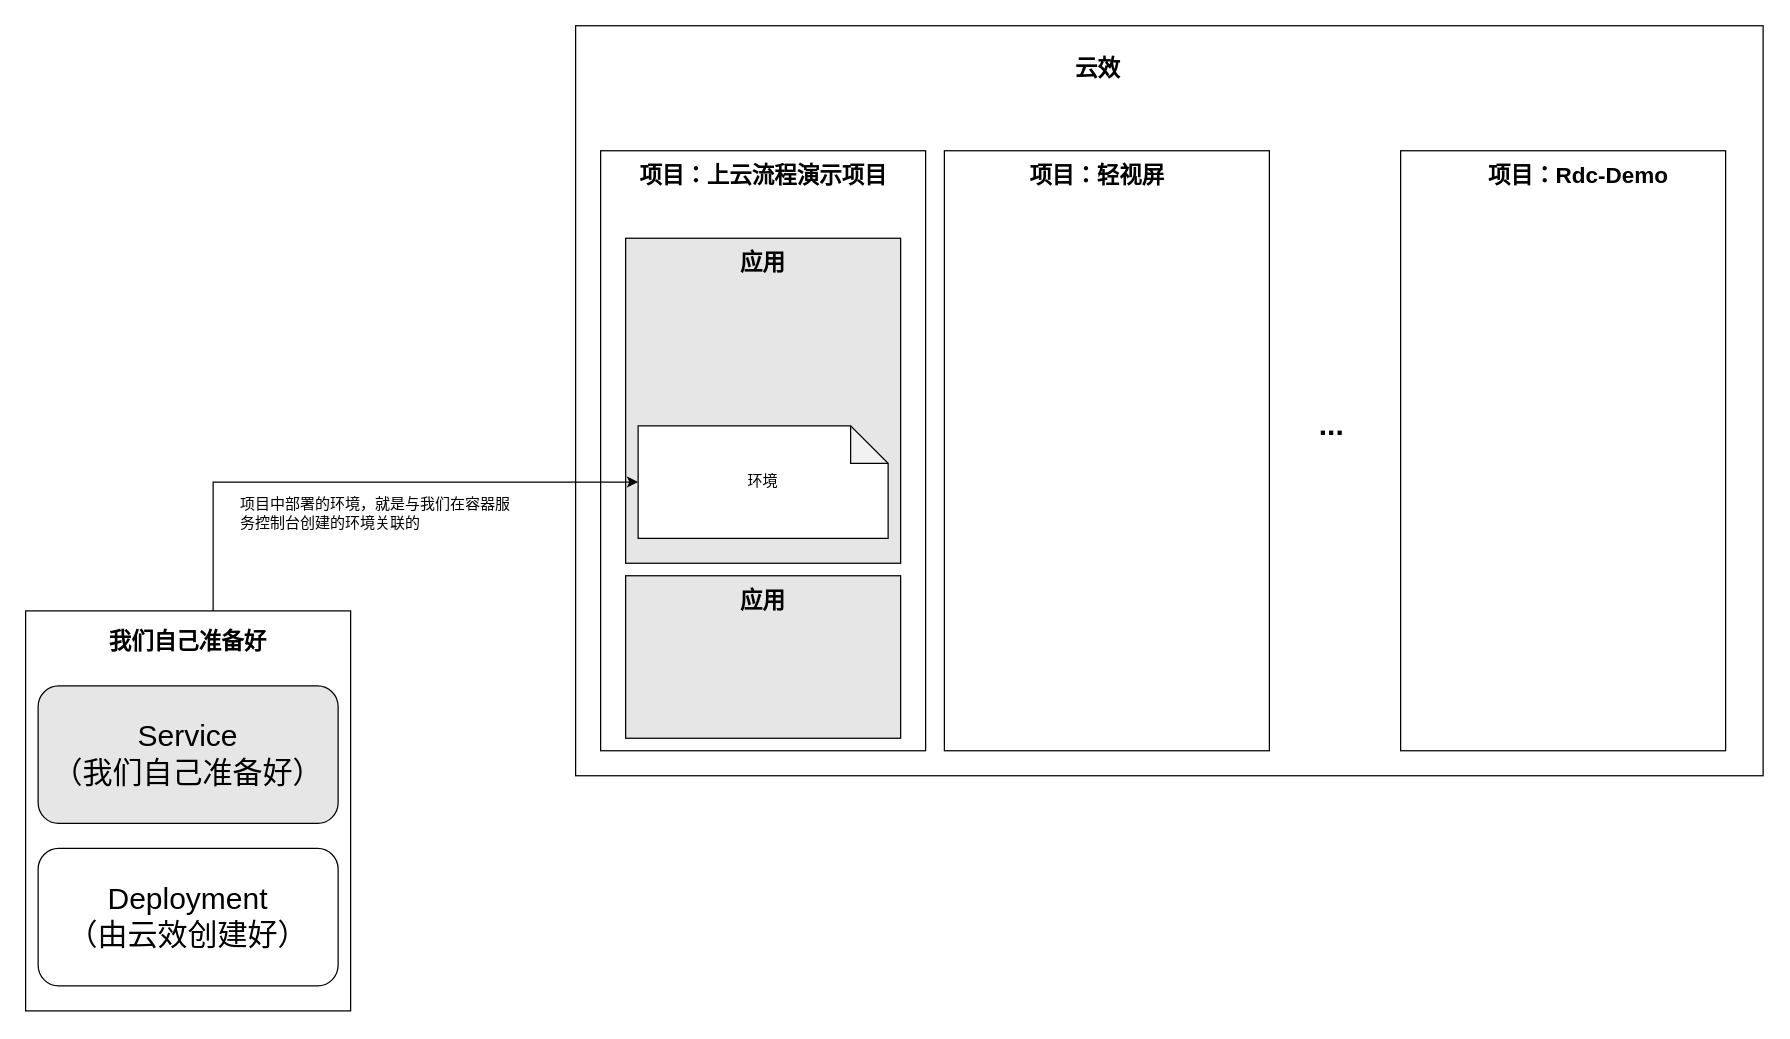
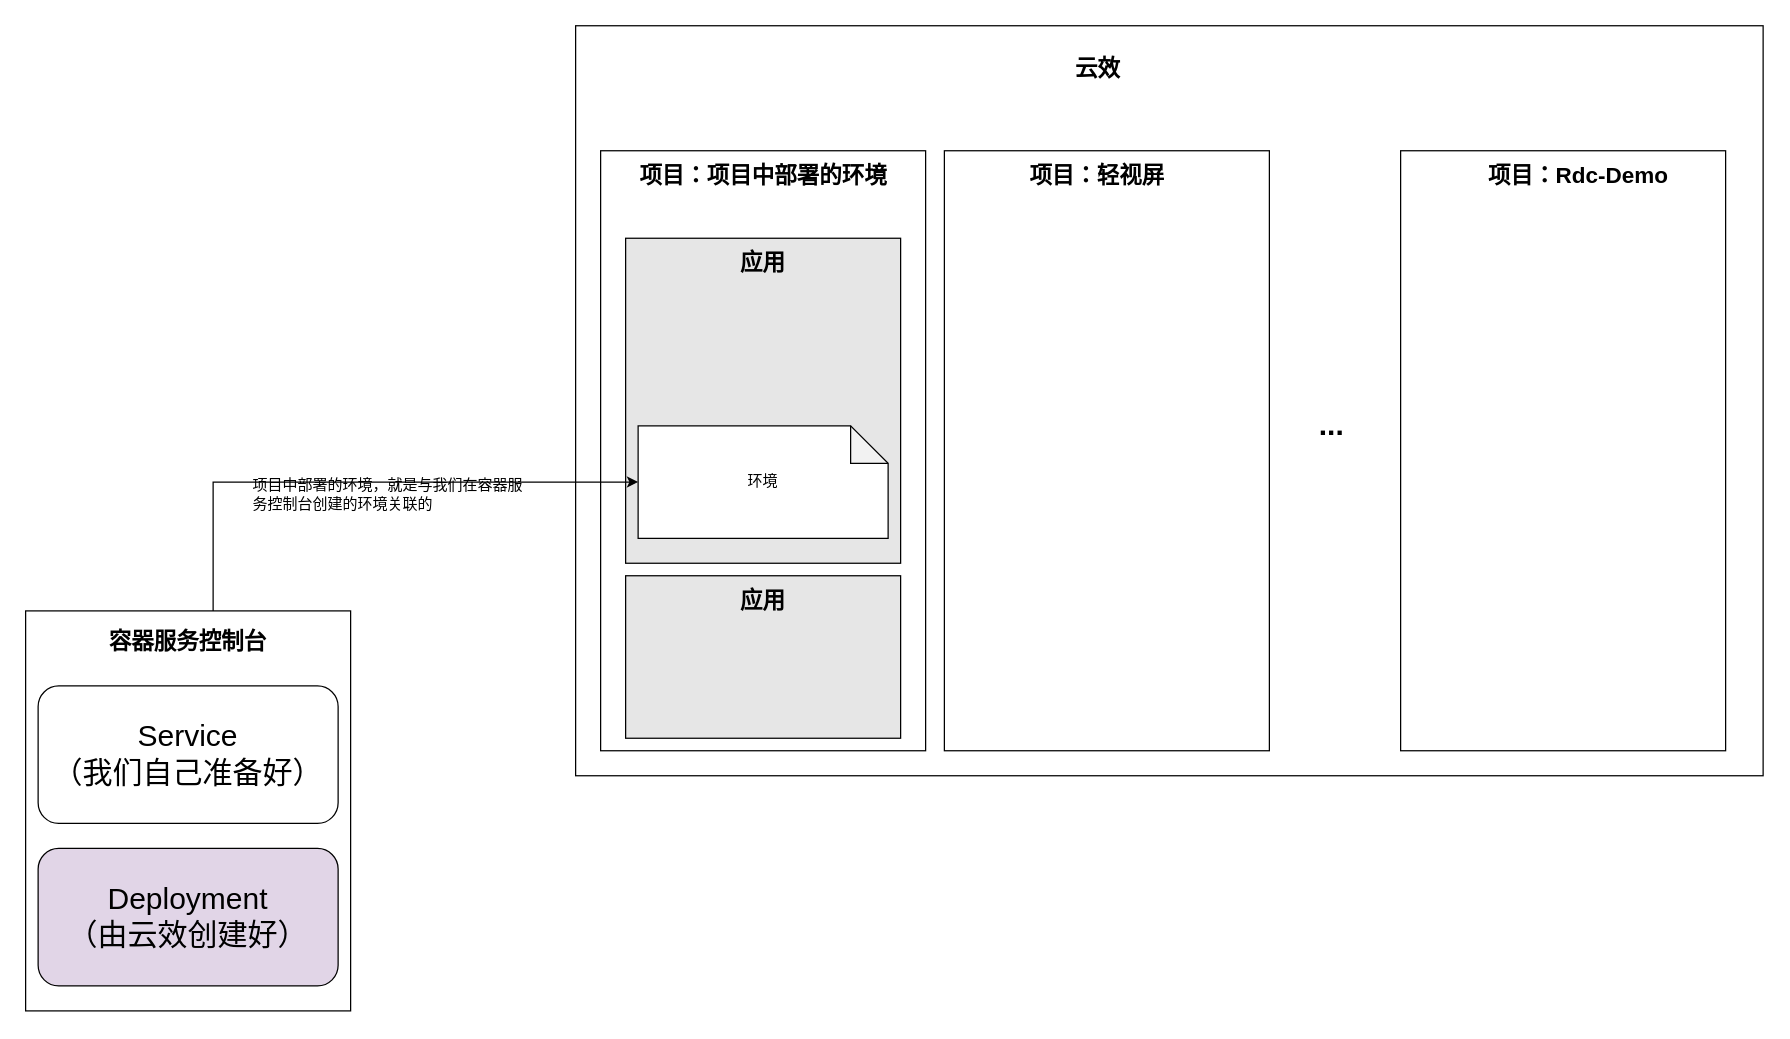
- <mxCell id="11" value="&lt;font style=&quot;font-size: 18px&quot;&gt;&lt;b&gt;项目：上云流程演示项目&lt;/b&gt;&lt;/font&gt;" style="text;html=1;strokeColor=none;fillColor=none;align=center;verticalAlign=middle;whiteSpace=wrap;rounded=0;" vertex="1" parent="1"><mxGeometry x="467.5" y="130" width="285" height="20" as="geometry" /></mxCell>
+ <mxCell id="11" value="&lt;font style=&quot;font-size: 18px&quot;&gt;&lt;b&gt;项目：项目中部署的环境&lt;/b&gt;&lt;/font&gt;" style="text;html=1;strokeColor=none;fillColor=none;align=center;verticalAlign=middle;whiteSpace=wrap;rounded=0;" vertex="1" parent="1"><mxGeometry x="467.5" y="130" width="285" height="20" as="geometry" /></mxCell>
- <mxCell id="21" value="项目中部署的环境，就是与我们在容器服务控制台创建的环境关联的" style="text;html=1;strokeColor=none;fillColor=none;align=left;verticalAlign=middle;whiteSpace=wrap;rounded=0;" vertex="1" parent="1"><mxGeometry x="190" y="400" width="220" height="20" as="geometry" /></mxCell>
+ <mxCell id="21" value="项目中部署的环境，就是与我们在容器服务控制台创建的环境关联的" style="text;html=1;strokeColor=none;fillColor=none;align=left;verticalAlign=middle;whiteSpace=wrap;rounded=0;" vertex="1" parent="1"><mxGeometry x="200" y="385" width="220" height="20" as="geometry" /></mxCell>
- <mxCell id="3" value="&lt;b&gt;&lt;font style=&quot;font-size: 18px&quot;&gt;我们自己准备好&lt;/font&gt;&lt;/b&gt;" style="text;html=1;strokeColor=none;fillColor=none;align=center;verticalAlign=middle;whiteSpace=wrap;rounded=0;dashed=1;" vertex="1" parent="1"><mxGeometry x="65" y="488.12" width="170" height="50" as="geometry" /></mxCell>
+ <mxCell id="3" value="&lt;b&gt;&lt;font style=&quot;font-size: 18px&quot;&gt;容器服务控制台&lt;/font&gt;&lt;/b&gt;" style="text;html=1;strokeColor=none;fillColor=none;align=center;verticalAlign=middle;whiteSpace=wrap;rounded=0;dashed=1;" vertex="1" parent="1"><mxGeometry x="65" y="488.12" width="170" height="50" as="geometry" /></mxCell>
- <mxCell id="4" value="&lt;font style=&quot;font-size: 24px&quot;&gt;Service&lt;br&gt;（我们自己准备好）&lt;br&gt;&lt;/font&gt;" style="rounded=1;whiteSpace=wrap;html=1;fillColor=#e6e6e6;" vertex="1" parent="1"><mxGeometry x="30" y="548.12" width="240" height="110" as="geometry" /></mxCell>
+ <mxCell id="4" value="&lt;font style=&quot;font-size: 24px&quot;&gt;Service&lt;br&gt;（我们自己准备好）&lt;br&gt;&lt;/font&gt;" style="rounded=1;whiteSpace=wrap;html=1;" vertex="1" parent="1"><mxGeometry x="30" y="548.12" width="240" height="110" as="geometry" /></mxCell>
- <mxCell id="5" value="&lt;font style=&quot;font-size: 24px&quot;&gt;Deployment&lt;br&gt;（由云效创建好）&lt;br&gt;&lt;/font&gt;" style="rounded=1;whiteSpace=wrap;html=1;" vertex="1" parent="1"><mxGeometry x="30" y="678.12" width="240" height="110" as="geometry" /></mxCell>
+ <mxCell id="5" value="&lt;font style=&quot;font-size: 24px&quot;&gt;Deployment&lt;br&gt;（由云效创建好）&lt;br&gt;&lt;/font&gt;" style="rounded=1;whiteSpace=wrap;html=1;fillColor=#e1d5e7;" vertex="1" parent="1"><mxGeometry x="30" y="678.12" width="240" height="110" as="geometry" /></mxCell>
